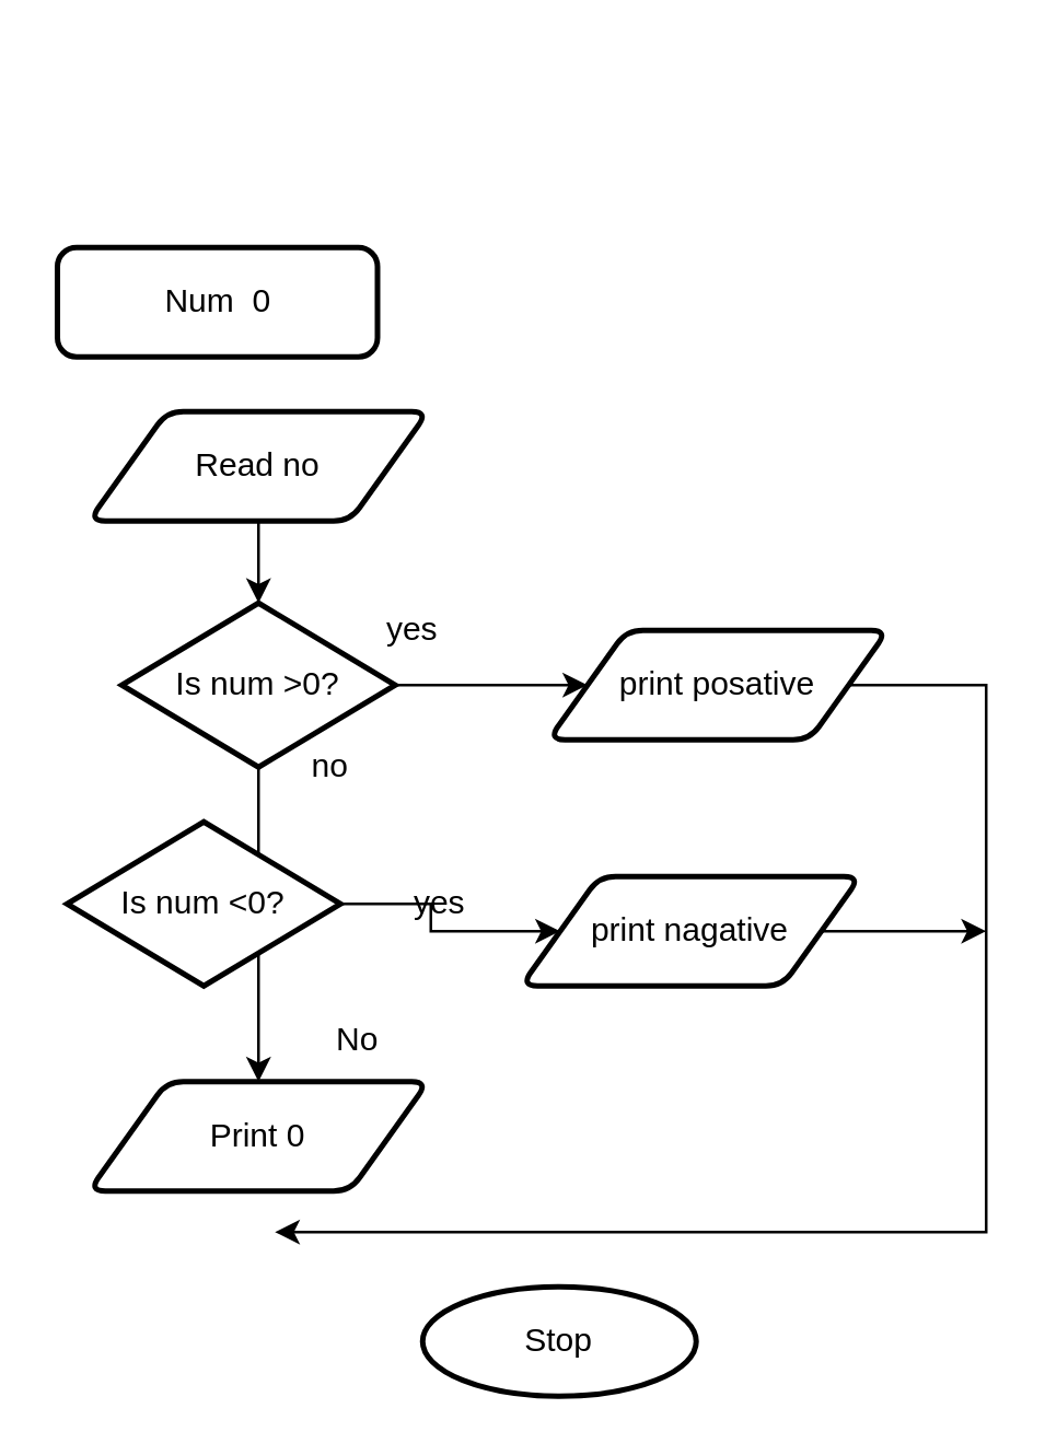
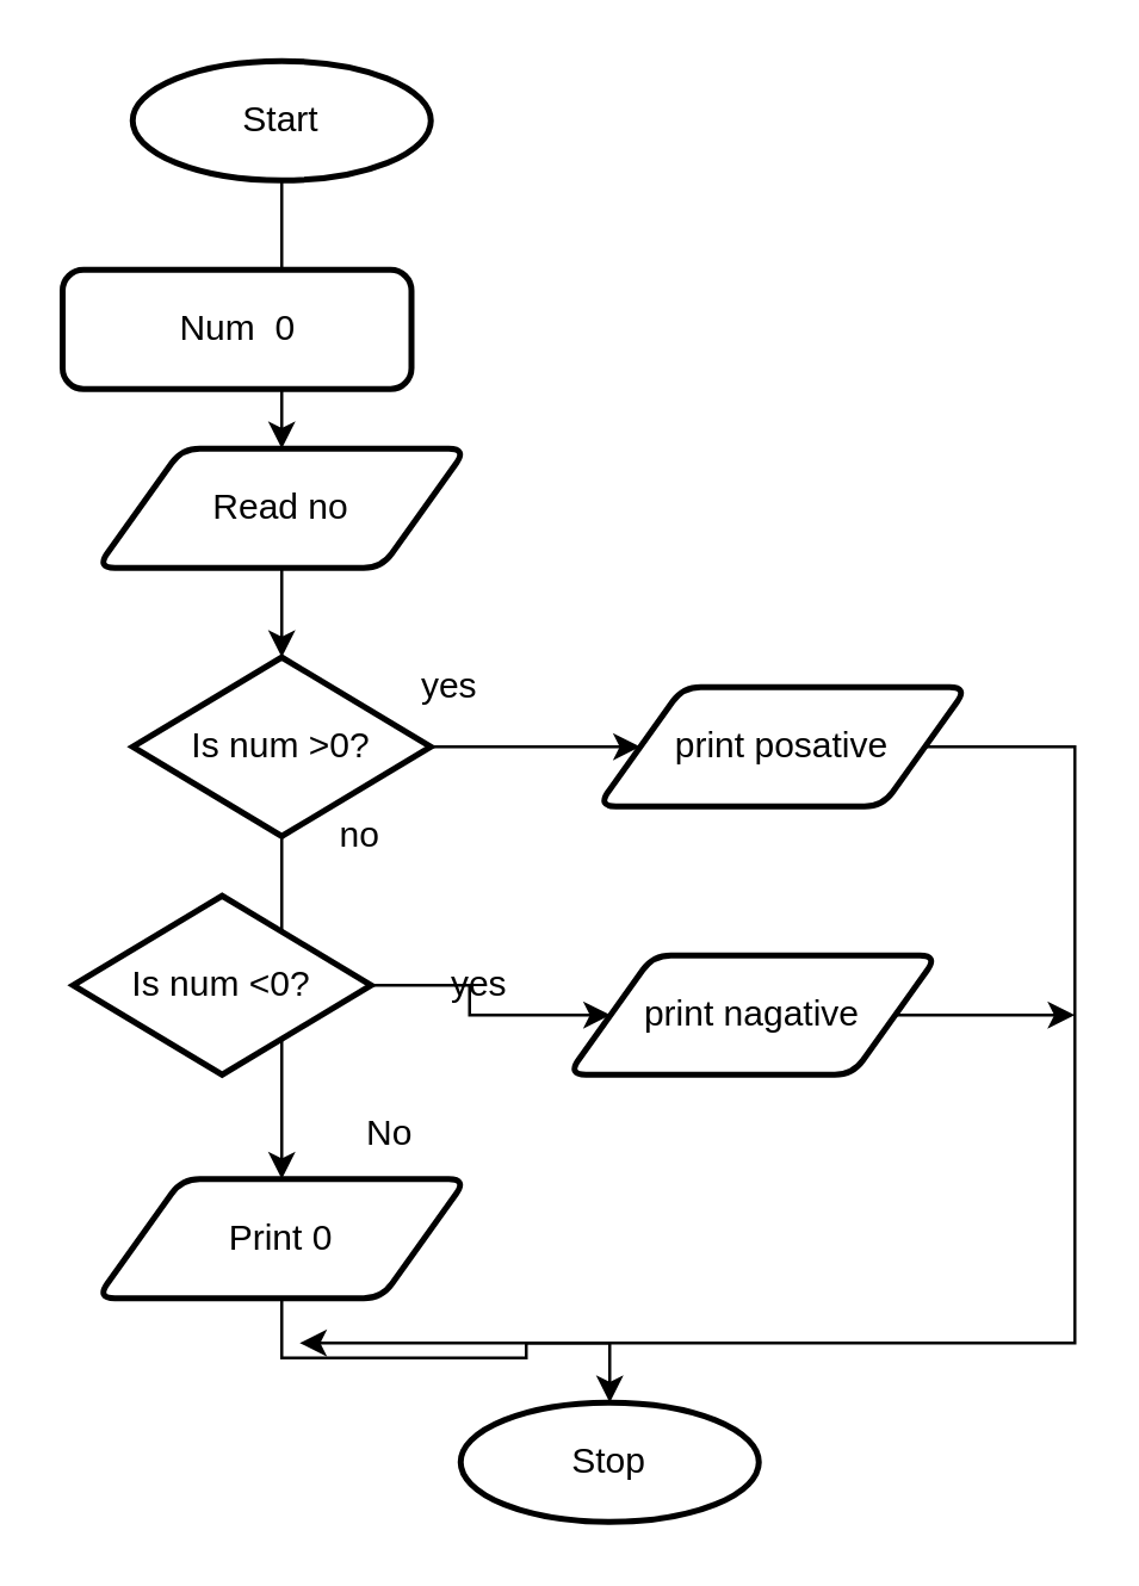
+ <mxCell id="3" value="Start" style="strokeWidth=2;html=1;shape=mxgraph.flowchart.start_1;whiteSpace=wrap;" vertex="1" parent="1"><mxGeometry x="44" y="20" width="100" height="40" as="geometry" /></mxCell>
+ <mxCell id="2" value="" style="edgeStyle=orthogonalEdgeStyle;rounded=0;orthogonalLoop=1;jettySize=auto;html=1;" edge="1" parent="1" source="3" target="6"><mxGeometry relative="1" as="geometry" /></mxCell>
+ <mxCell id="12" value="" style="edgeStyle=orthogonalEdgeStyle;rounded=0;orthogonalLoop=1;jettySize=auto;html=1;" edge="1" parent="1" source="13" target="14"><mxGeometry relative="1" as="geometry" /></mxCell>
